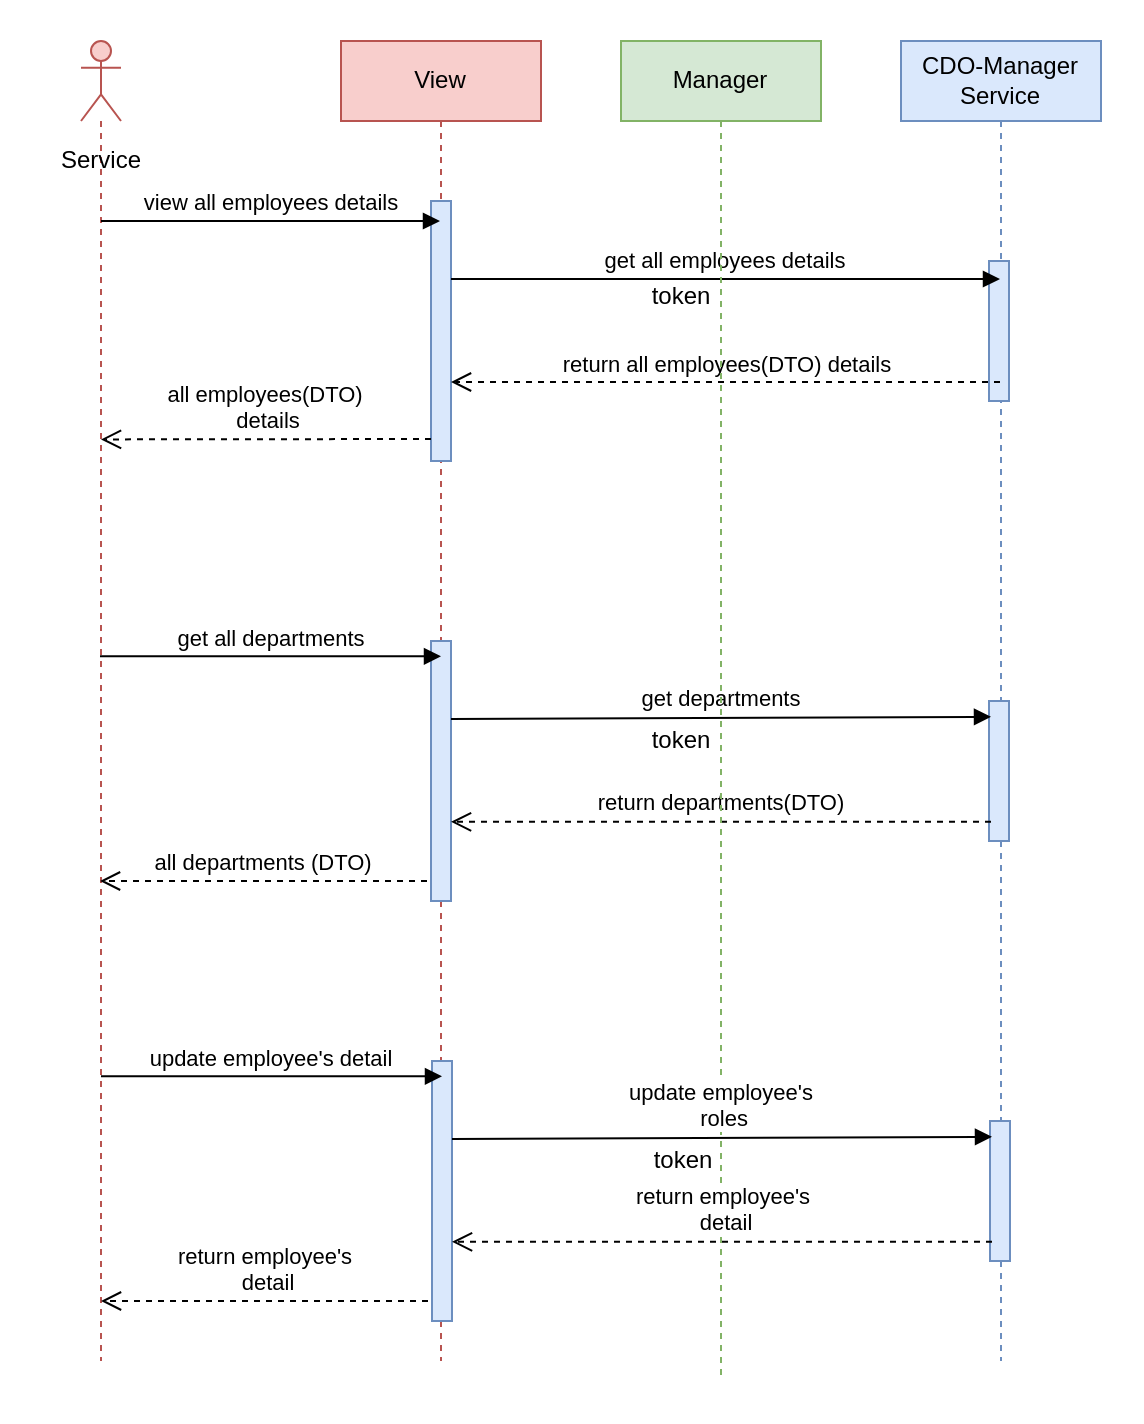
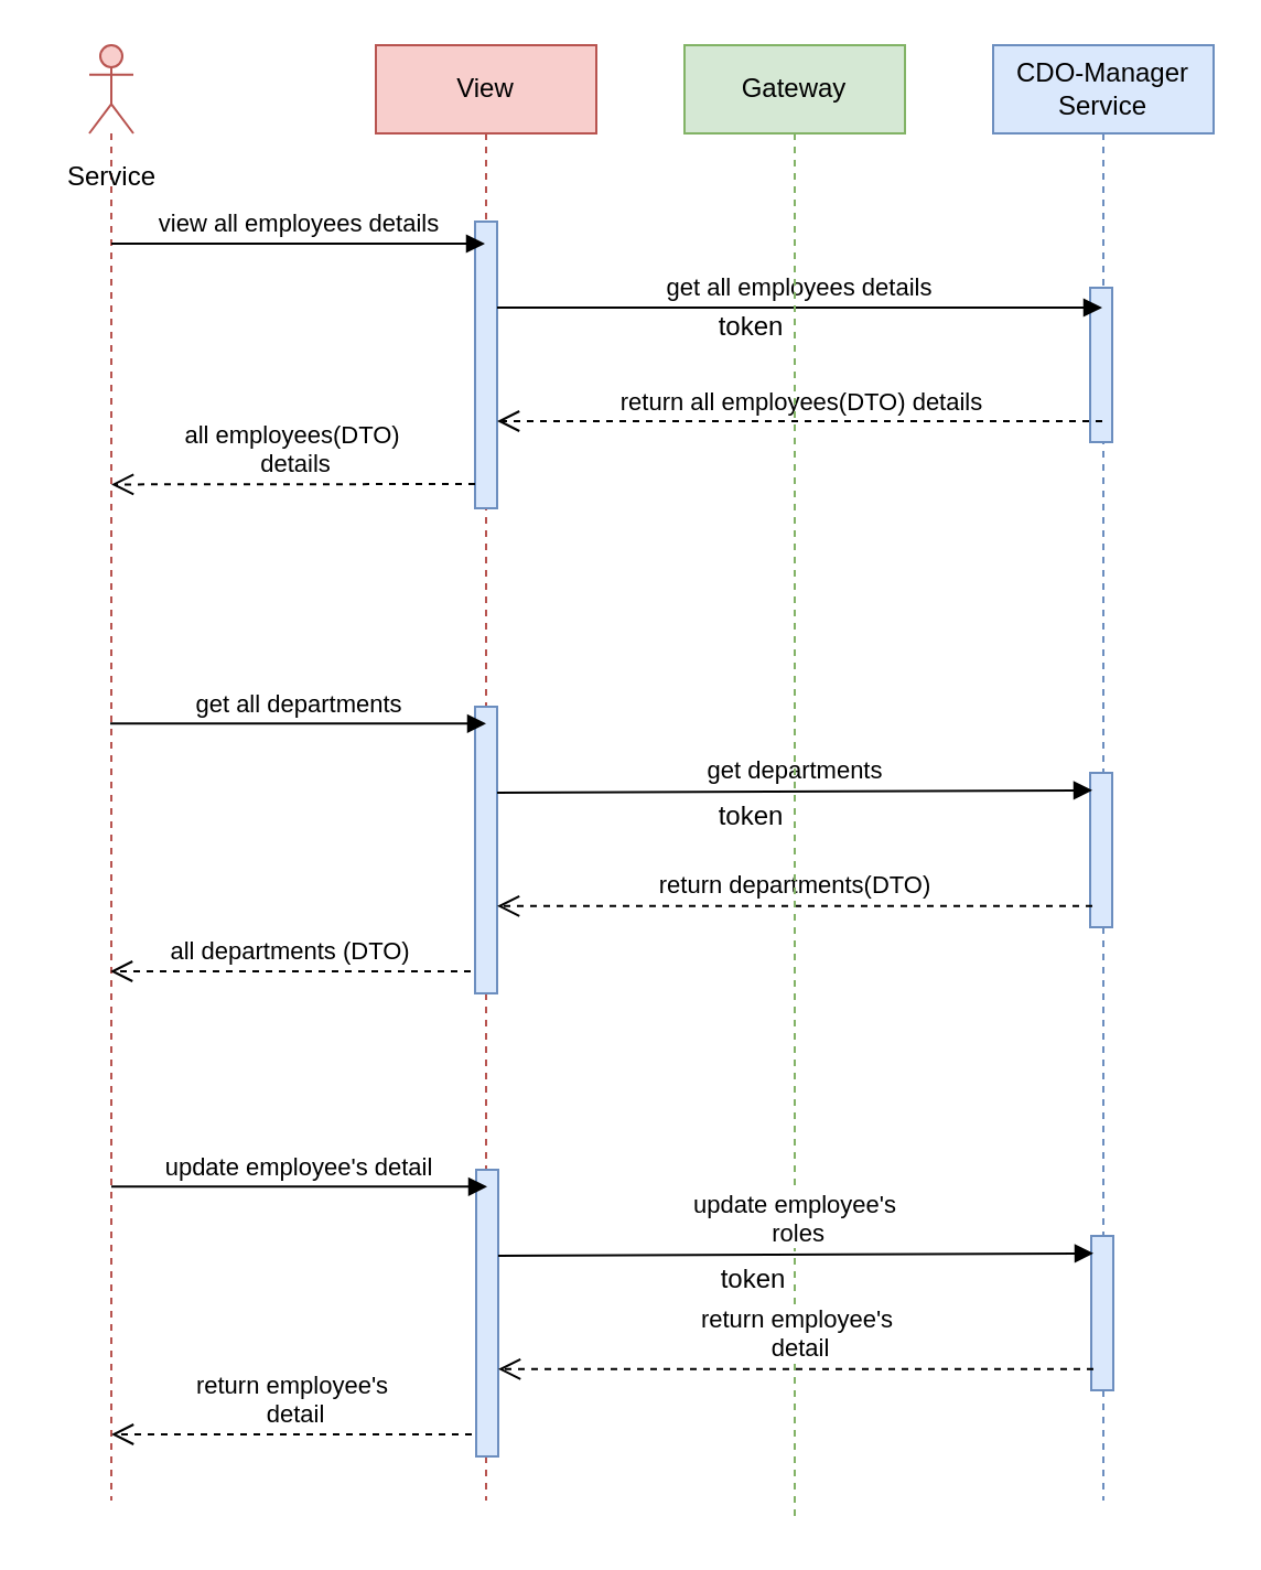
- <mxCell id="19" value="Manager" style="shape=umlLifeline;perimeter=lifelinePerimeter;whiteSpace=wrap;html=1;container=1;collapsible=0;recursiveResize=0;outlineConnect=0;fillColor=#d5e8d4;strokeColor=#82b366;" parent="1" vertex="1"><mxGeometry x="310" y="20" width="100" height="670" as="geometry" /></mxCell>
+ <mxCell id="19" value="Gateway" style="shape=umlLifeline;perimeter=lifelinePerimeter;whiteSpace=wrap;html=1;container=1;collapsible=0;recursiveResize=0;outlineConnect=0;fillColor=#d5e8d4;strokeColor=#82b366;" parent="1" vertex="1"><mxGeometry x="310" y="20" width="100" height="670" as="geometry" /></mxCell>
